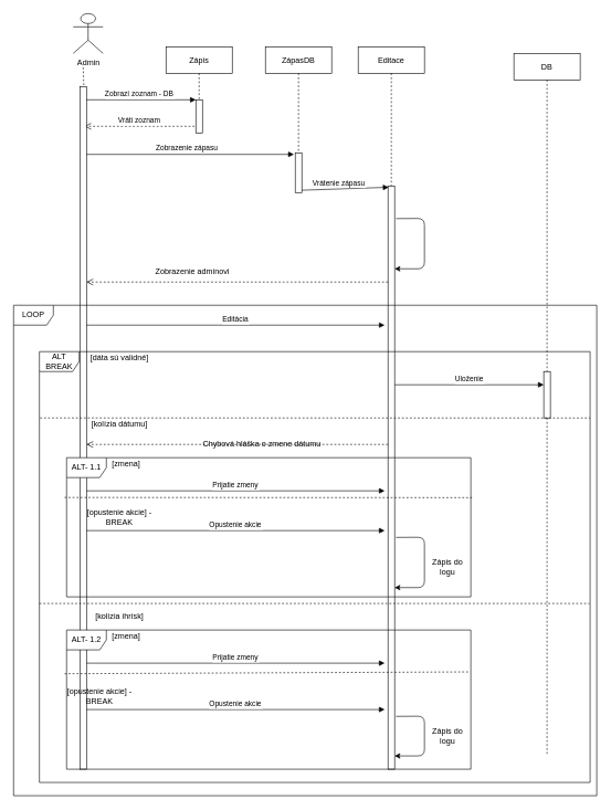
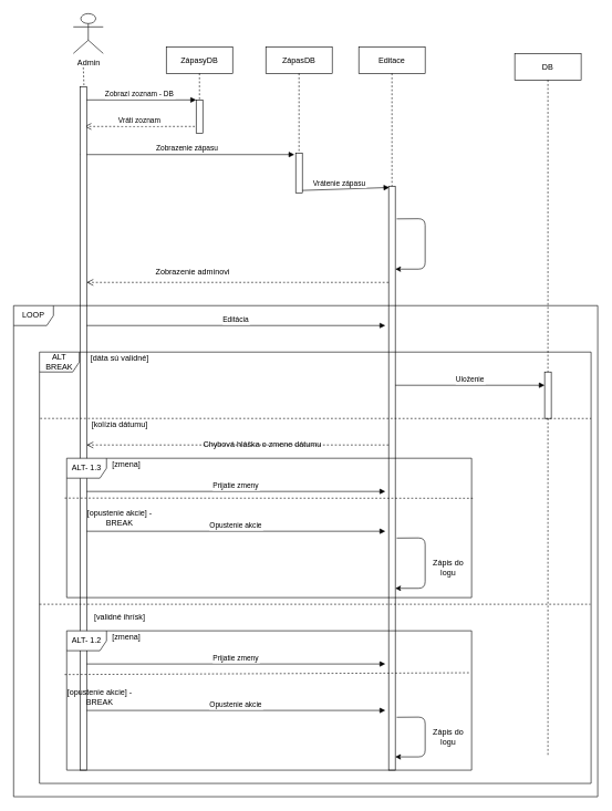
- <mxCell id="2" value="Zápis" style="shape=umlLifeline;perimeter=lifelinePerimeter;container=1;collapsible=0;recursiveResize=0;rounded=0;shadow=0;strokeWidth=1;" parent="1" vertex="1"><mxGeometry x="250" y="70" width="100" height="130" as="geometry" /></mxCell>
+ <mxCell id="2" value="ZápasyDB" style="shape=umlLifeline;perimeter=lifelinePerimeter;container=1;collapsible=0;recursiveResize=0;rounded=0;shadow=0;strokeWidth=1;" parent="1" vertex="1"><mxGeometry x="250" y="70" width="100" height="130" as="geometry" /></mxCell>
- <mxCell id="29" value="ALT- 1.1" style="shape=umlFrame;whiteSpace=wrap;html=1;" vertex="1" parent="1"><mxGeometry x="100" y="690" width="610" height="210" as="geometry" /></mxCell>
+ <mxCell id="29" value="ALT- 1.3" style="shape=umlFrame;whiteSpace=wrap;html=1;" vertex="1" parent="1"><mxGeometry x="100" y="690" width="610" height="210" as="geometry" /></mxCell>
- <mxCell id="36" value="[kolízia ihrísk]" style="text;html=1;strokeColor=none;fillColor=none;align=center;verticalAlign=middle;whiteSpace=wrap;rounded=0;" vertex="1" parent="1"><mxGeometry x="120" y="920" width="120" height="20" as="geometry" /></mxCell>
+ <mxCell id="36" value="[validné ihrísk]" style="text;html=1;strokeColor=none;fillColor=none;align=center;verticalAlign=middle;whiteSpace=wrap;rounded=0;" vertex="1" parent="1"><mxGeometry x="120" y="920" width="120" height="20" as="geometry" /></mxCell>
